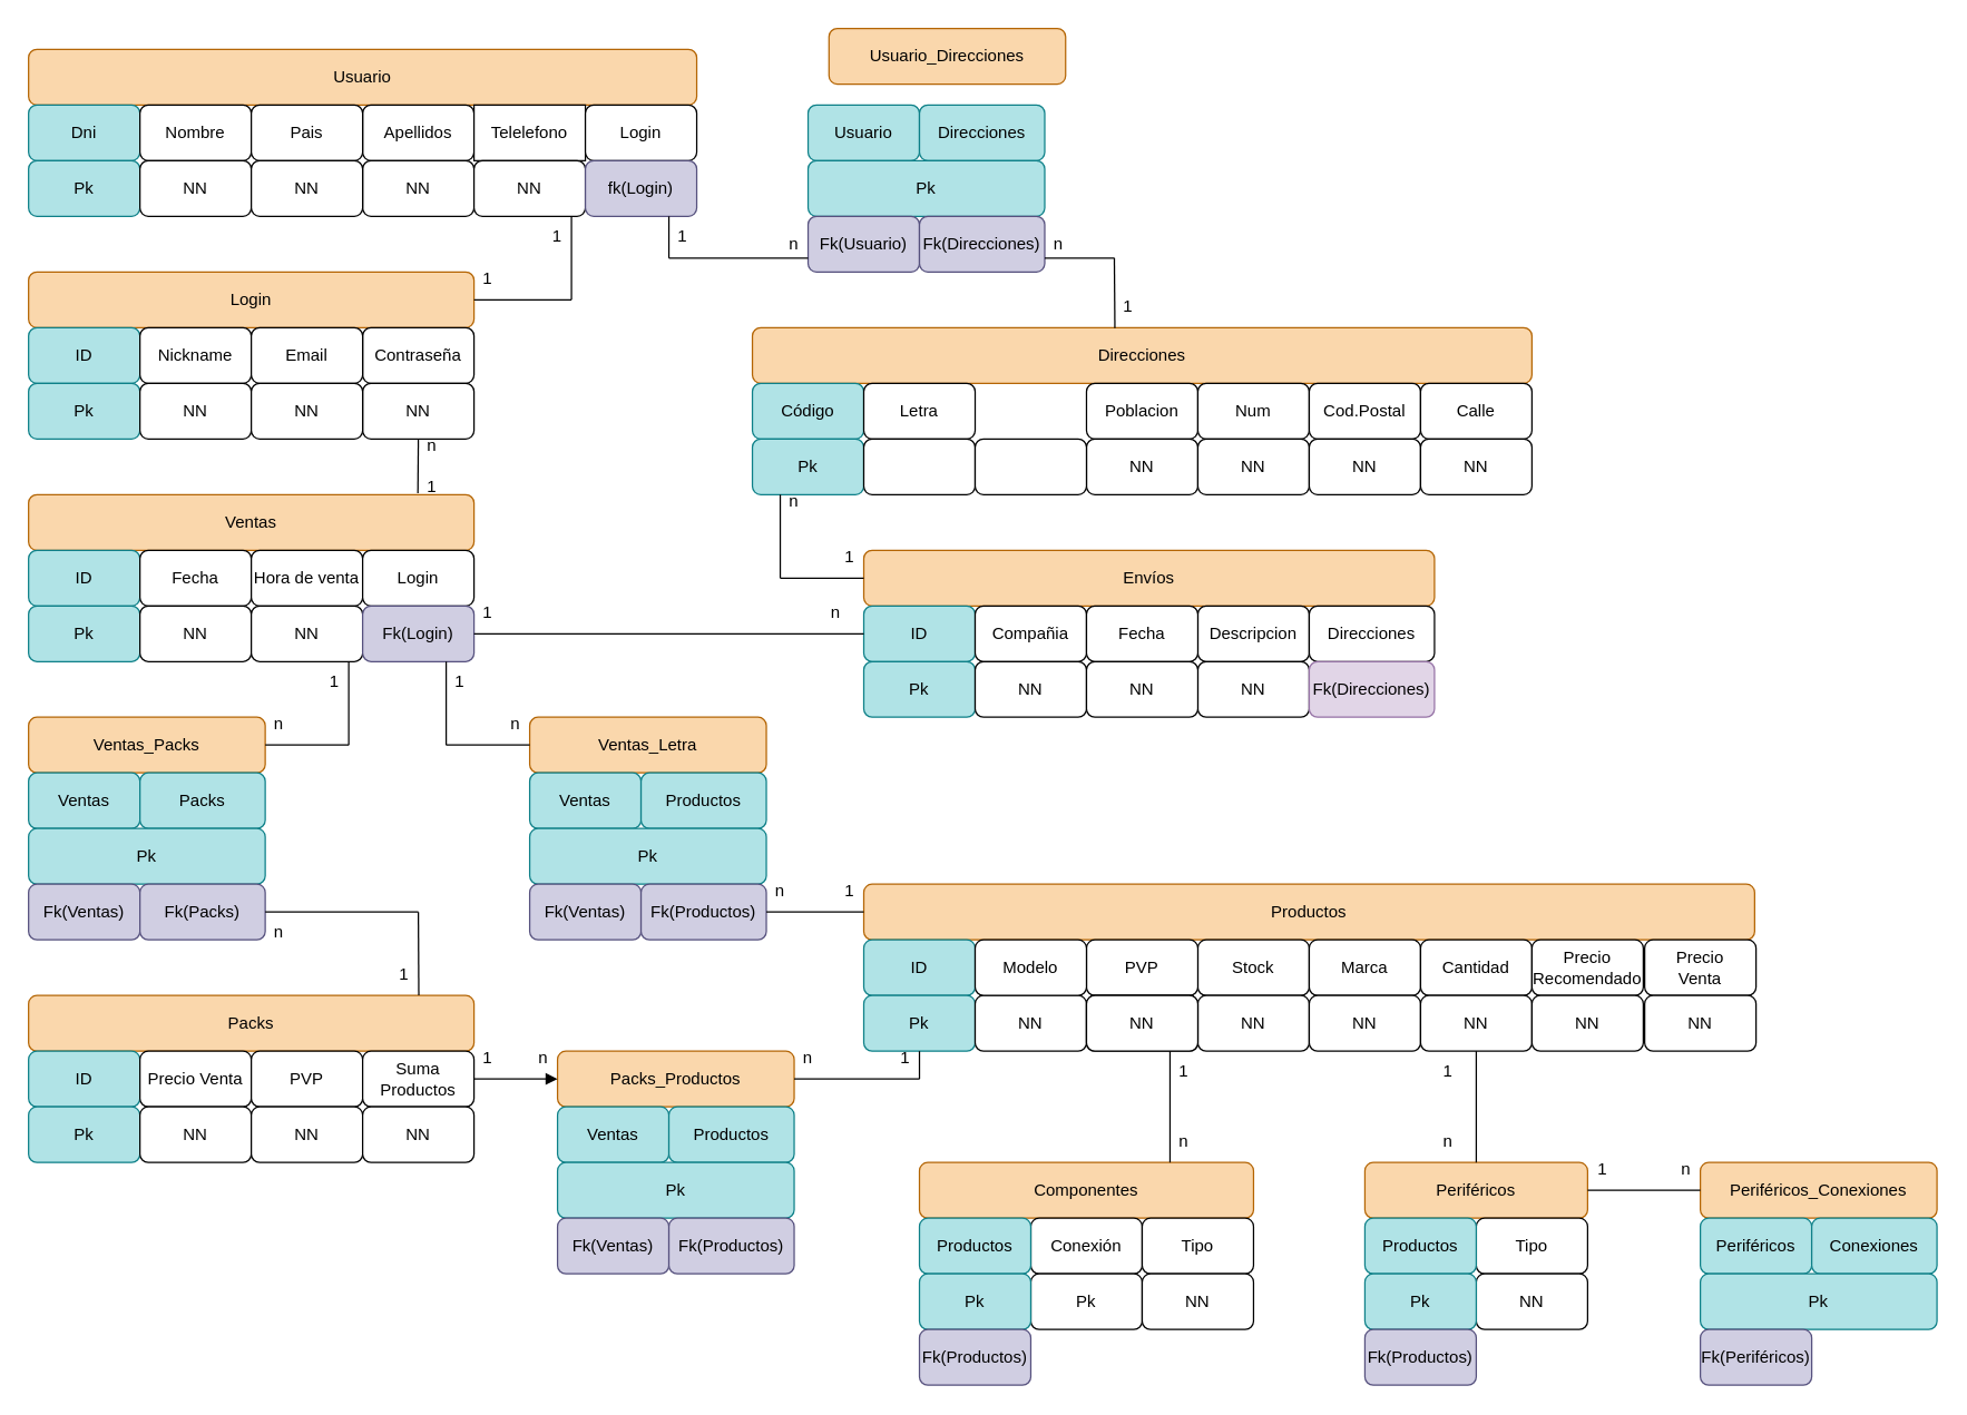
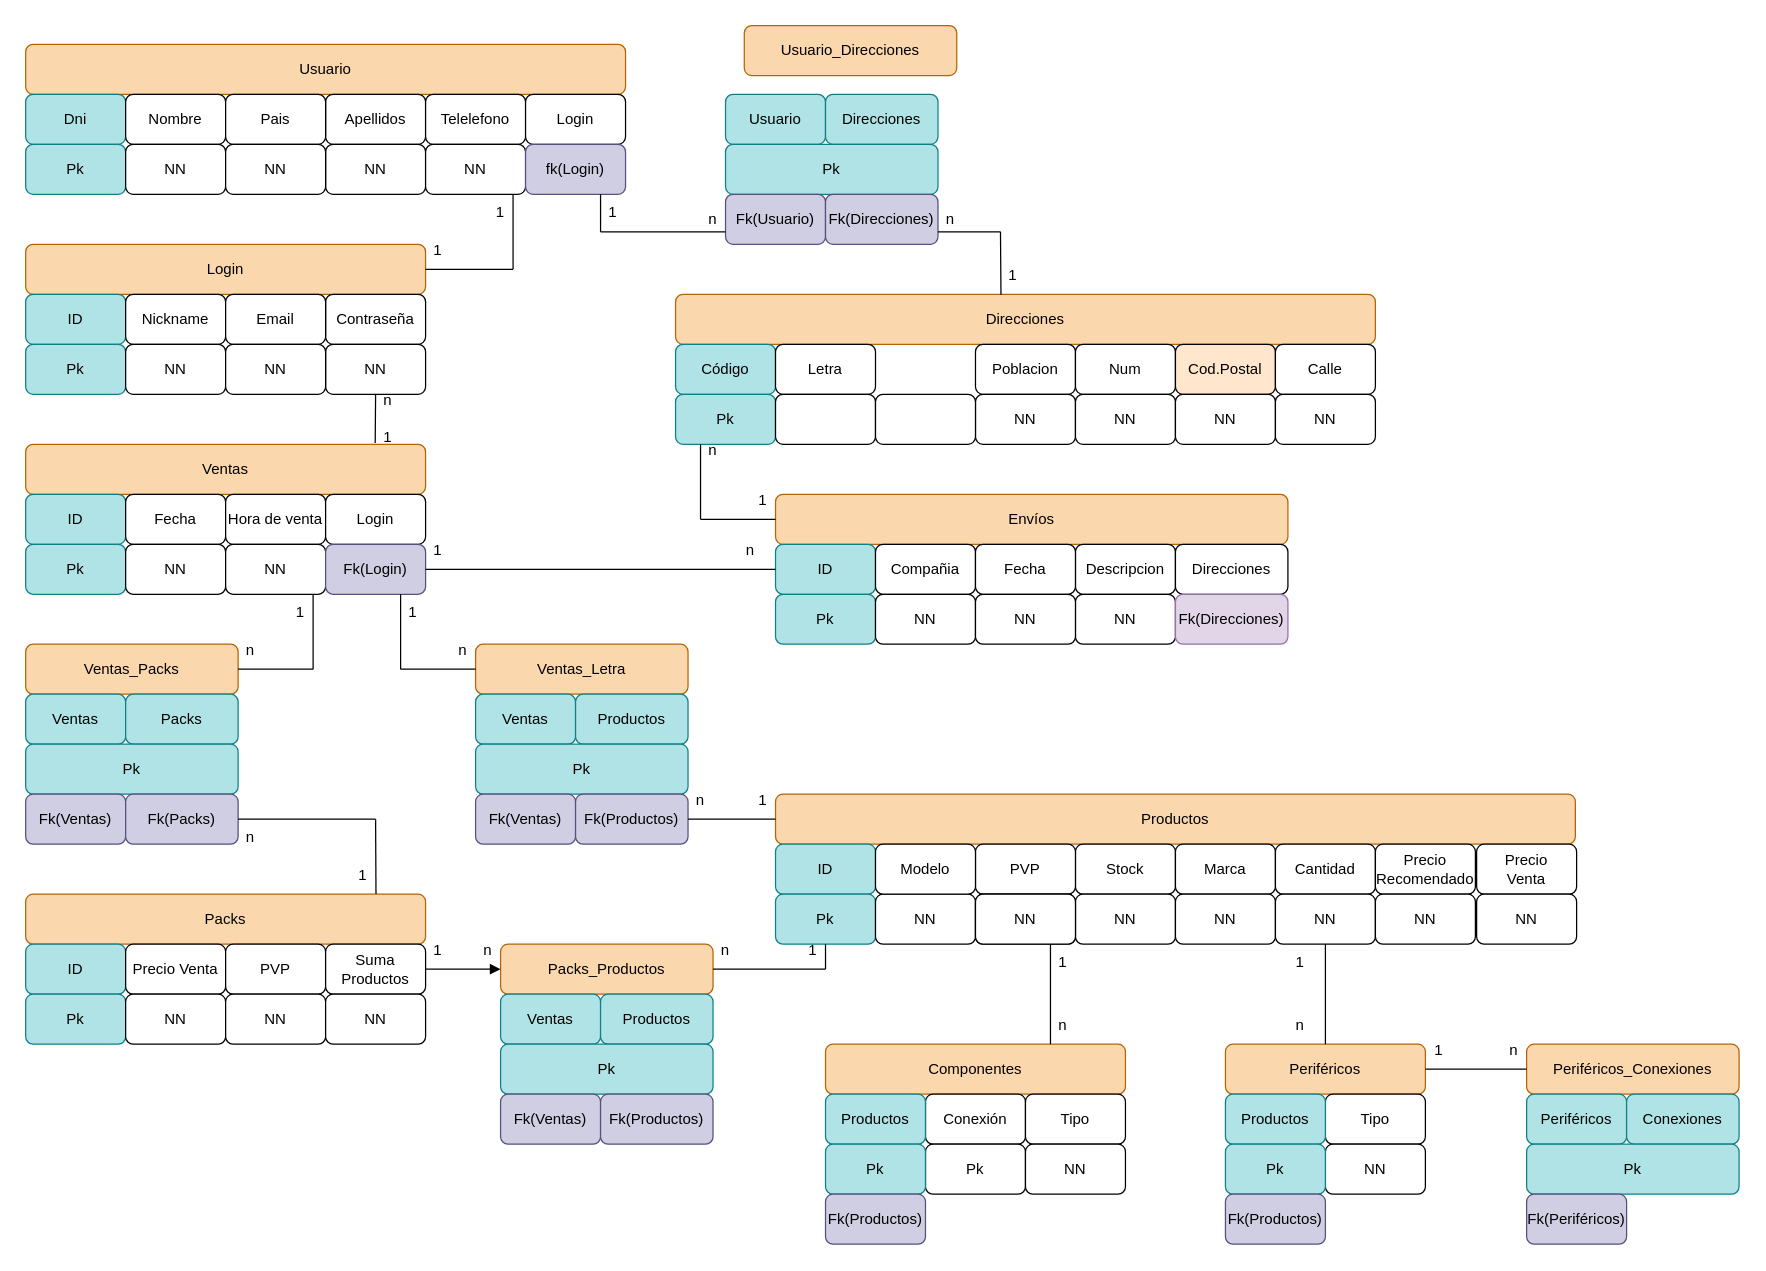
- <mxCell id="6" value="Telelefono" style="whiteSpace=wrap;html=1;rounded=0;" parent="1" vertex="1"><mxGeometry x="340" y="75" width="80" height="40" as="geometry" /></mxCell>
+ <mxCell id="6" value="Telelefono" style="whiteSpace=wrap;html=1;rounded=1;" parent="1" vertex="1"><mxGeometry x="340" y="75" width="80" height="40" as="geometry" /></mxCell>
- <mxCell id="60" value="Cod.Postal" style="whiteSpace=wrap;html=1;rounded=1;" parent="1" vertex="1"><mxGeometry x="940" y="275" width="80" height="40" as="geometry" /></mxCell>
+ <mxCell id="60" value="Cod.Postal" style="whiteSpace=wrap;html=1;rounded=1;fillColor=#ffe6cc;" parent="1" vertex="1"><mxGeometry x="940" y="275" width="80" height="40" as="geometry" /></mxCell>
